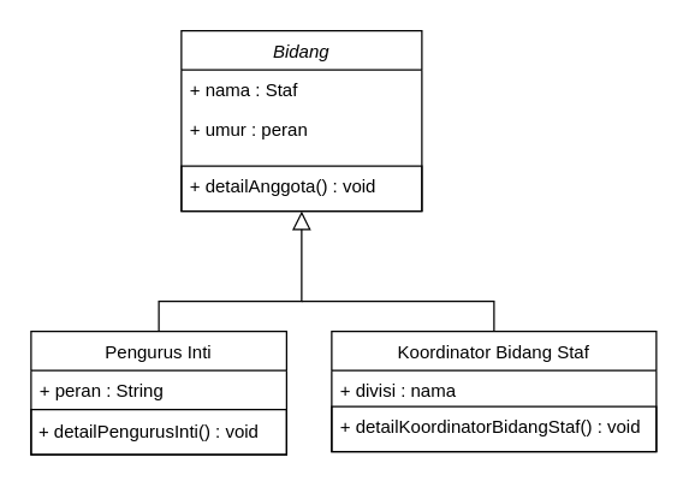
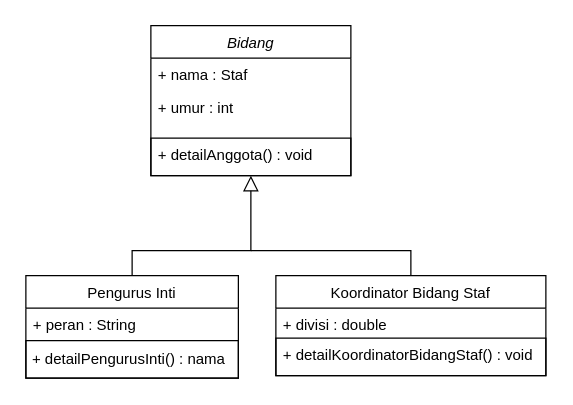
- <mxCell id="4" value="+ umur : peran" style="text;align=left;verticalAlign=top;spacingLeft=4;spacingRight=4;overflow=hidden;rotatable=0;points=[[0,0.5],[1,0.5]];portConstraint=eastwest;rounded=0;shadow=0;html=0;" parent="2" vertex="1"><mxGeometry y="52" width="160" height="38" as="geometry" /></mxCell>
+ <mxCell id="4" value="+ umur : int" style="text;align=left;verticalAlign=top;spacingLeft=4;spacingRight=4;overflow=hidden;rotatable=0;points=[[0,0.5],[1,0.5]];portConstraint=eastwest;rounded=0;shadow=0;html=0;" parent="2" vertex="1"><mxGeometry y="52" width="160" height="38" as="geometry" /></mxCell>
- <mxCell id="11" value="+ divisi : nama" style="text;align=left;verticalAlign=top;spacingLeft=4;spacingRight=4;overflow=hidden;rotatable=0;points=[[0,0.5],[1,0.5]];portConstraint=eastwest;" parent="10" vertex="1"><mxGeometry y="26" width="216" height="24" as="geometry" /></mxCell>
+ <mxCell id="11" value="+ divisi : double" style="text;align=left;verticalAlign=top;spacingLeft=4;spacingRight=4;overflow=hidden;rotatable=0;points=[[0,0.5],[1,0.5]];portConstraint=eastwest;" parent="10" vertex="1"><mxGeometry y="26" width="216" height="24" as="geometry" /></mxCell>
- <mxCell id="8" value="&amp;nbsp;+ detailPengurusInti() : void" style="text;html=1;align=left;verticalAlign=middle;resizable=0;points=[];autosize=1;strokeColor=default;fillColor=none;" parent="6" vertex="1"><mxGeometry y="52" width="170" height="30" as="geometry" /></mxCell>
+ <mxCell id="8" value="&amp;nbsp;+ detailPengurusInti() : nama" style="text;html=1;align=left;verticalAlign=middle;resizable=0;points=[];autosize=1;strokeColor=default;fillColor=none;" parent="6" vertex="1"><mxGeometry y="52" width="170" height="30" as="geometry" /></mxCell>
